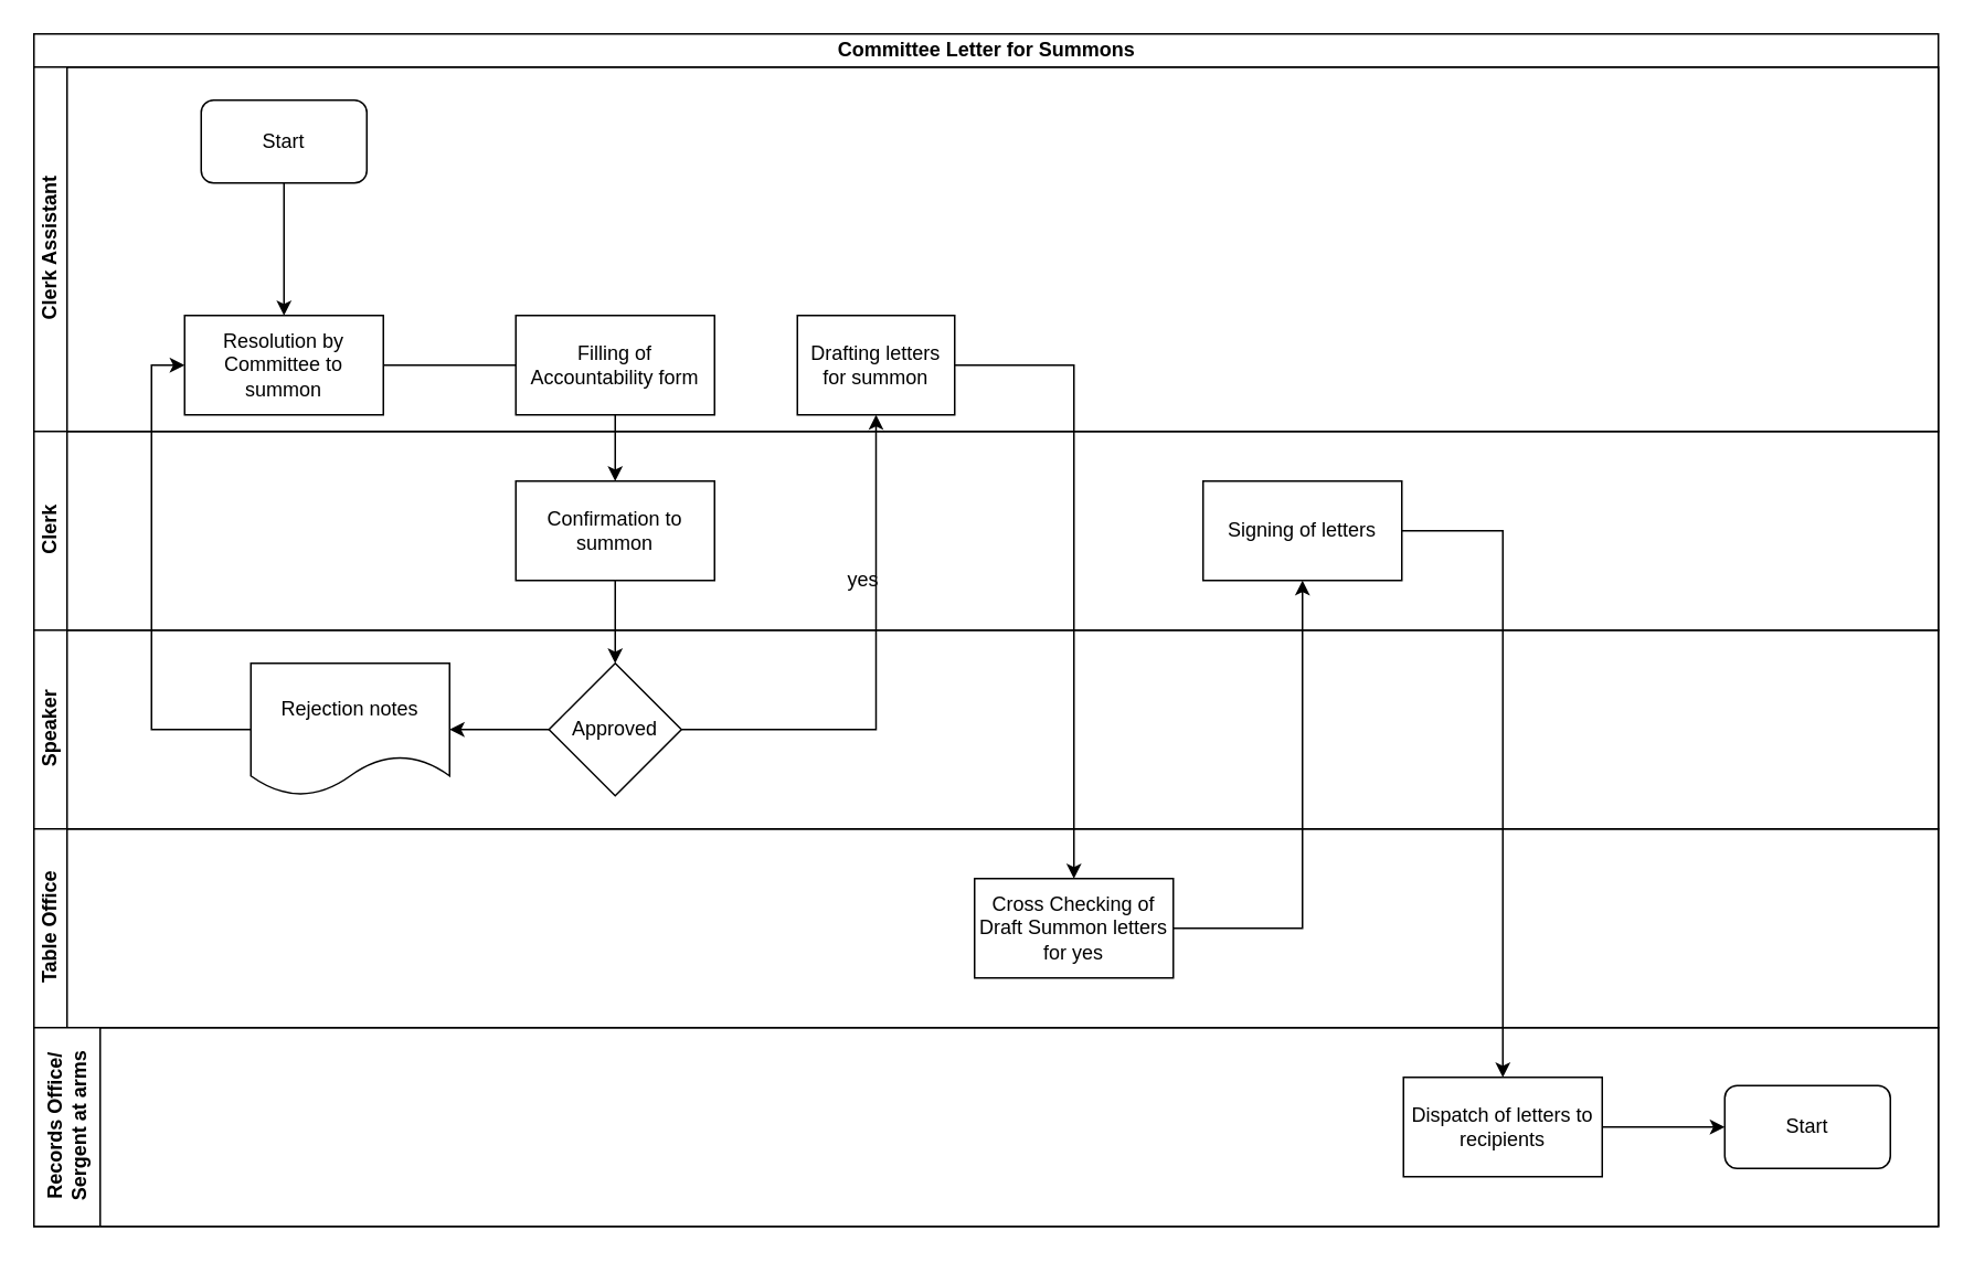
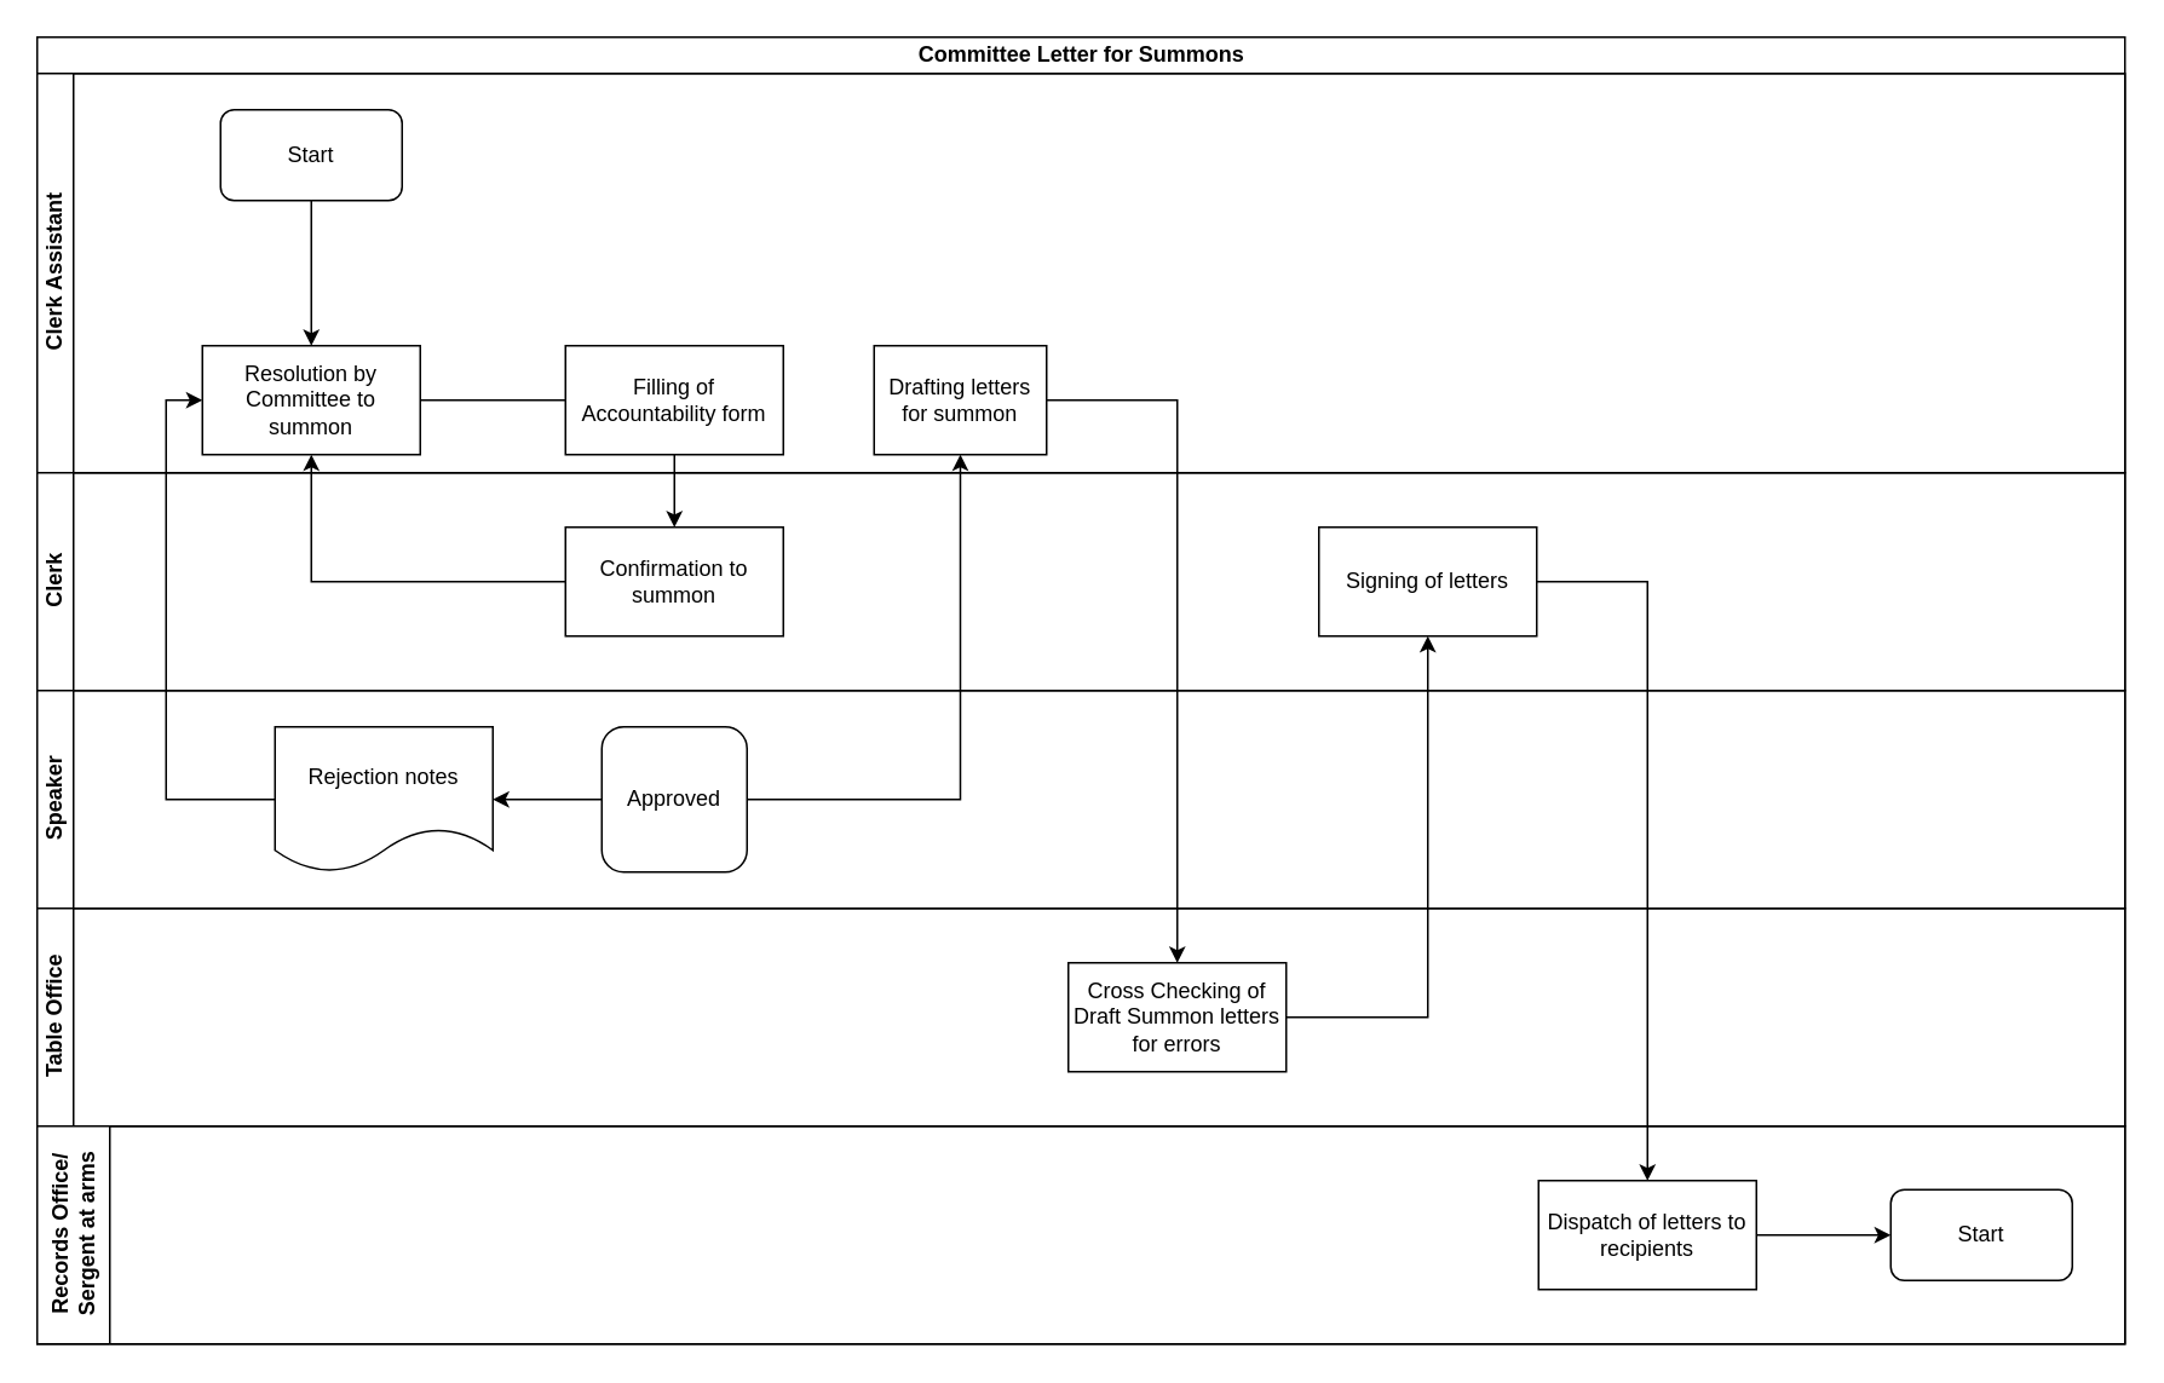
- <mxCell id="11" value="yes" style="text;html=1;strokeColor=none;fillColor=none;align=center;verticalAlign=middle;whiteSpace=wrap;rounded=0;" parent="8" vertex="1"><mxGeometry x="481" y="80" width="40" height="20" as="geometry" /></mxCell>
- <mxCell id="18" value="" style="edgeStyle=orthogonalEdgeStyle;rounded=0;orthogonalLoop=1;jettySize=auto;html=1;" parent="2" source="10" target="13" edge="1"><mxGeometry relative="1" as="geometry" /></mxCell>
+ <mxCell id="18" value="" style="edgeStyle=orthogonalEdgeStyle;rounded=0;orthogonalLoop=1;jettySize=auto;html=1;" parent="2" source="10" target="5" edge="1"><mxGeometry relative="1" as="geometry" /></mxCell>
- <mxCell id="13" value="Approved" style="rhombus;whiteSpace=wrap;html=1;rounded=0;" parent="12" vertex="1"><mxGeometry x="311" y="20" width="80" height="80" as="geometry" /></mxCell>
+ <mxCell id="13" value="Approved" style="whiteSpace=wrap;html=1;rounded=1;" parent="12" vertex="1"><mxGeometry x="311" y="20" width="80" height="80" as="geometry" /></mxCell>
- <mxCell id="15" value="Cross Checking of Draft Summon letters for yes" style="whiteSpace=wrap;html=1;rounded=0;" parent="14" vertex="1"><mxGeometry x="568" y="30" width="120" height="60" as="geometry" /></mxCell>
+ <mxCell id="15" value="Cross Checking of Draft Summon letters for errors" style="whiteSpace=wrap;html=1;rounded=0;" parent="14" vertex="1"><mxGeometry x="568" y="30" width="120" height="60" as="geometry" /></mxCell>
